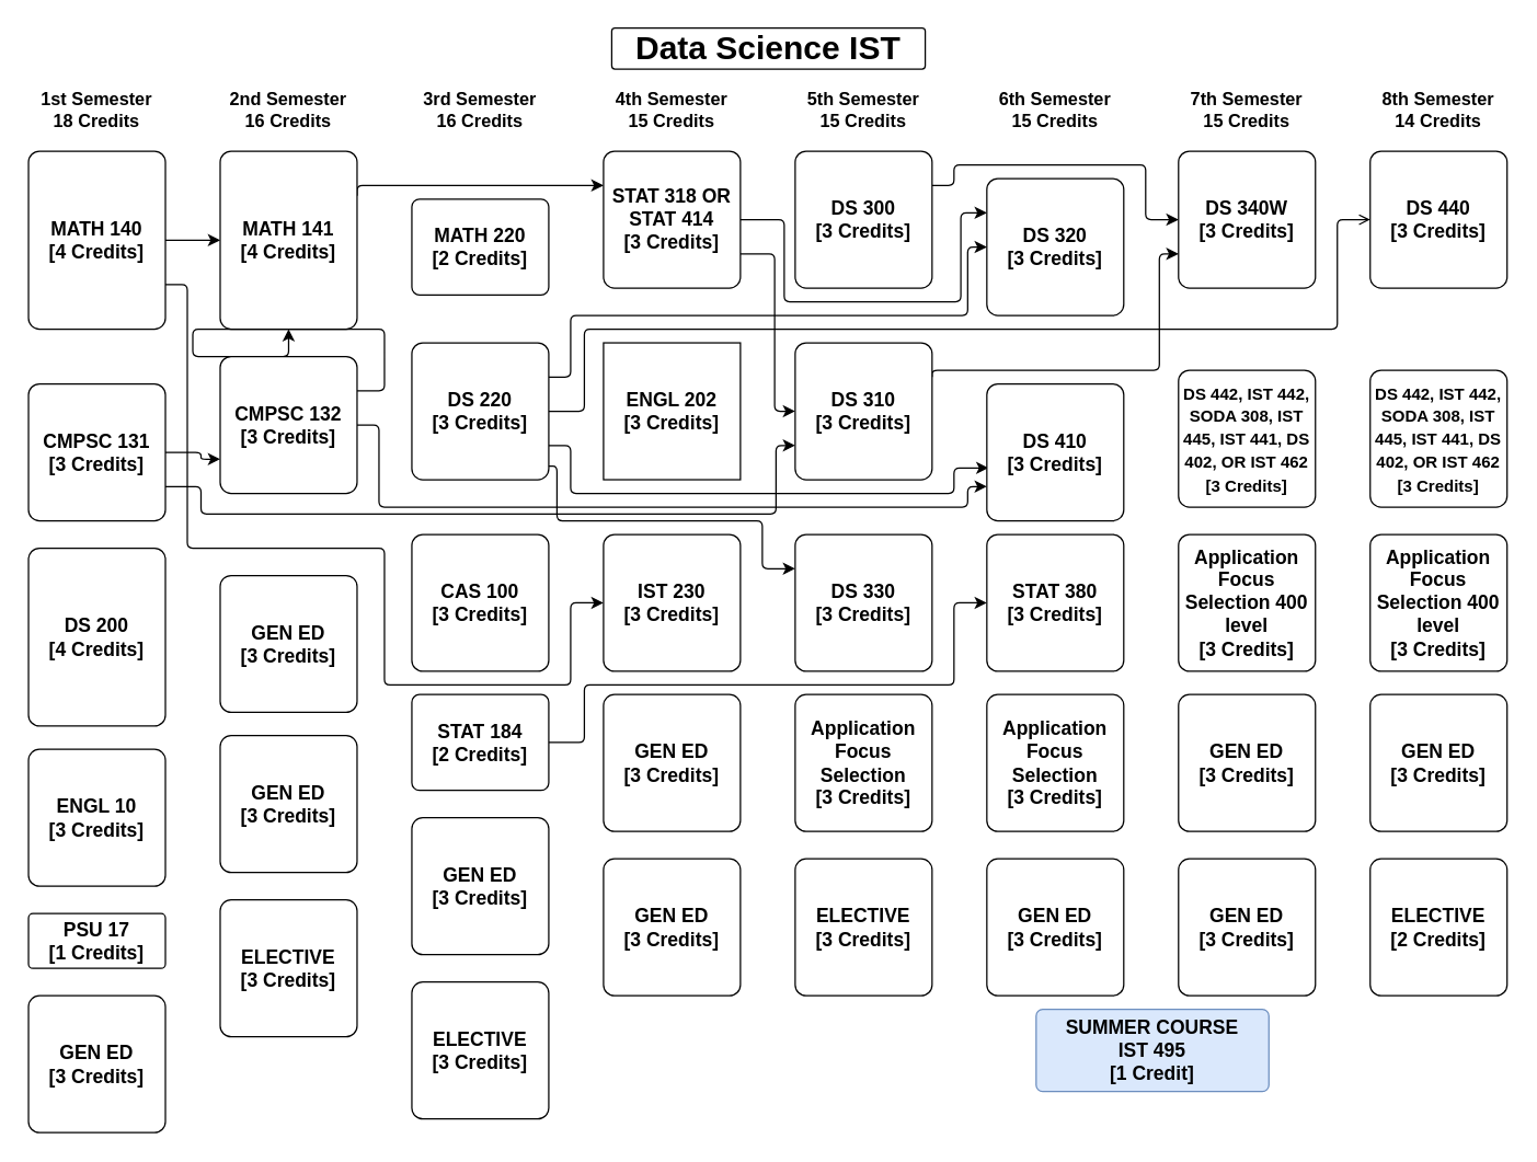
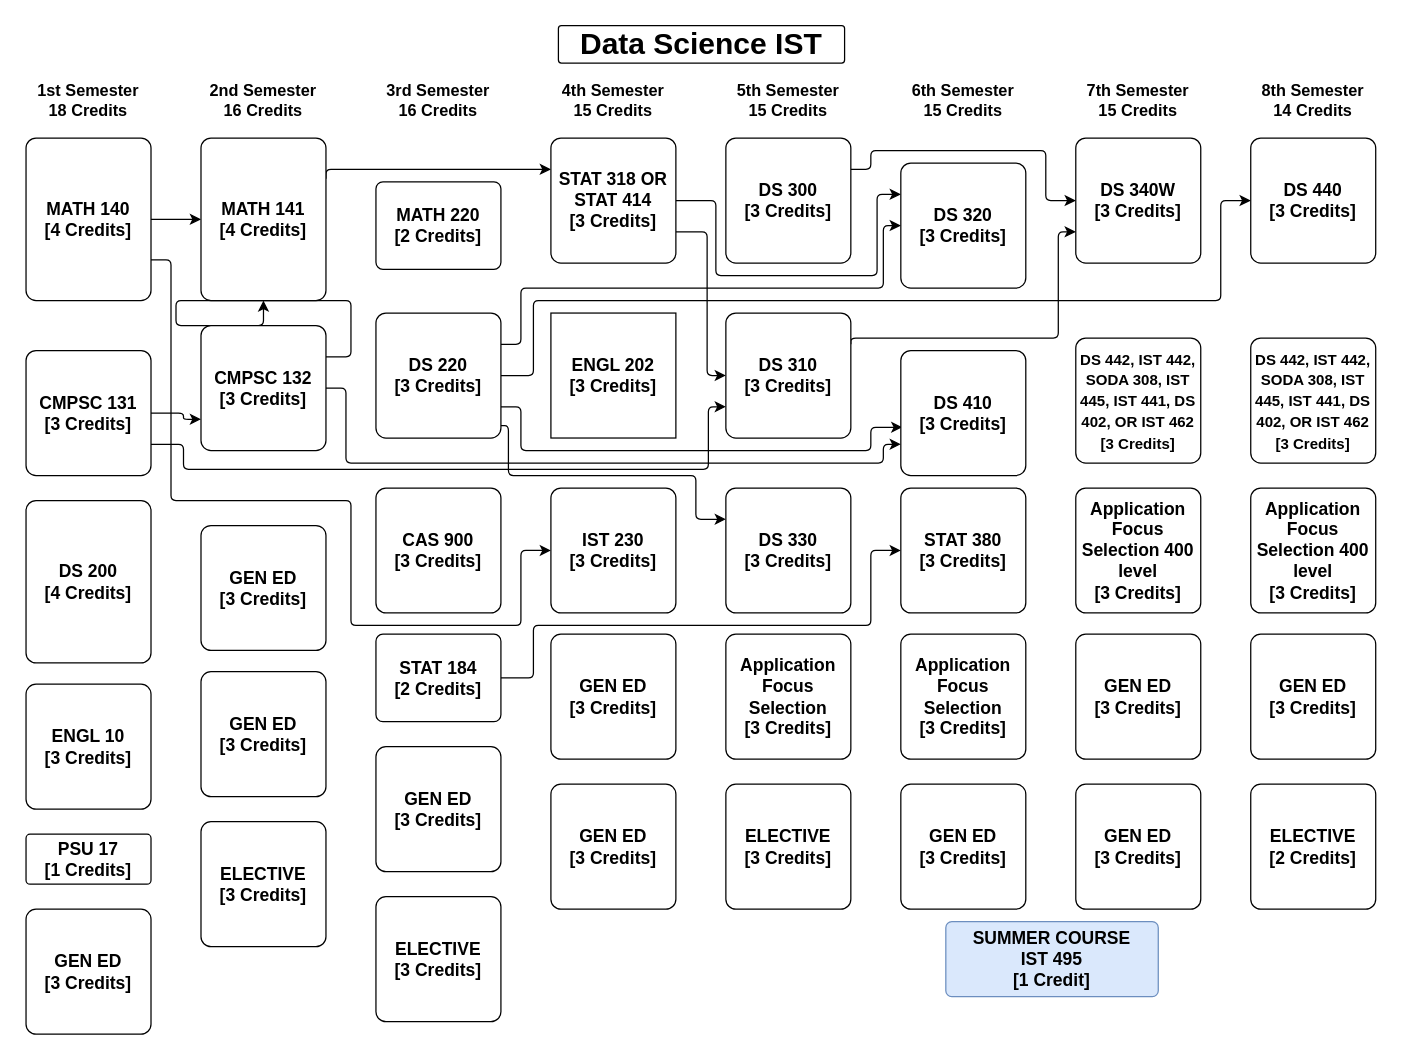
- <mxCell id="23" style="edgeStyle=orthogonalEdgeStyle;rounded=1;orthogonalLoop=1;jettySize=auto;html=1;exitX=1;exitY=0.5;exitDx=0;exitDy=0;entryX=0;entryY=0.5;entryDx=0;entryDy=0;arcSize=8;endArrow=open;" edge="1" parent="1" source="27" target="16"><mxGeometry relative="1" as="geometry"><Array as="points"><mxPoint x="426" y="300" /><mxPoint x="426" y="240" /><mxPoint x="976" y="240" /><mxPoint x="976" y="160" /></Array></mxGeometry></mxCell>
+ <mxCell id="23" style="edgeStyle=orthogonalEdgeStyle;rounded=1;orthogonalLoop=1;jettySize=auto;html=1;exitX=1;exitY=0.5;exitDx=0;exitDy=0;entryX=0;entryY=0.5;entryDx=0;entryDy=0;arcSize=8;" edge="1" parent="1" source="27" target="16"><mxGeometry relative="1" as="geometry"><Array as="points"><mxPoint x="426" y="300" /><mxPoint x="426" y="240" /><mxPoint x="976" y="240" /><mxPoint x="976" y="160" /></Array></mxGeometry></mxCell>
- <mxCell id="35" value="CAS 100&lt;br&gt;[3 Credits]" style="rounded=1;whiteSpace=wrap;html=1;fontSize=14;fontStyle=1;arcSize=8;" parent="1" vertex="1"><mxGeometry x="300" y="390" width="100" height="100" as="geometry" /></mxCell>
+ <mxCell id="35" value="CAS 900&lt;br&gt;[3 Credits]" style="rounded=1;whiteSpace=wrap;html=1;fontSize=14;fontStyle=1;arcSize=8;" parent="1" vertex="1"><mxGeometry x="300" y="390" width="100" height="100" as="geometry" /></mxCell>
